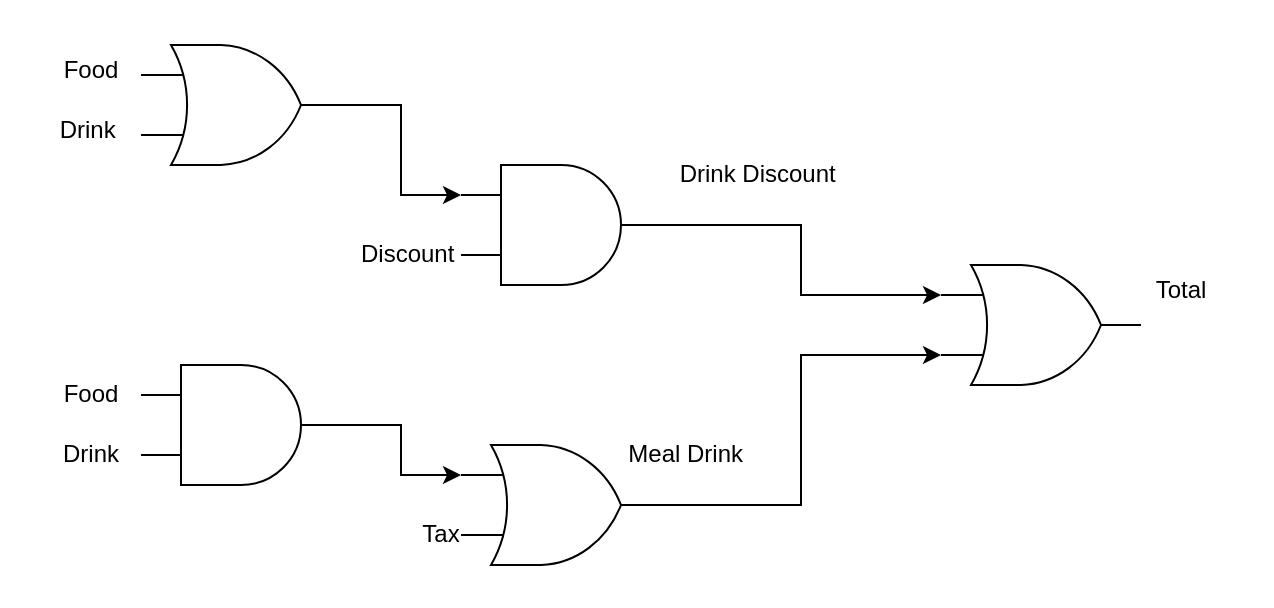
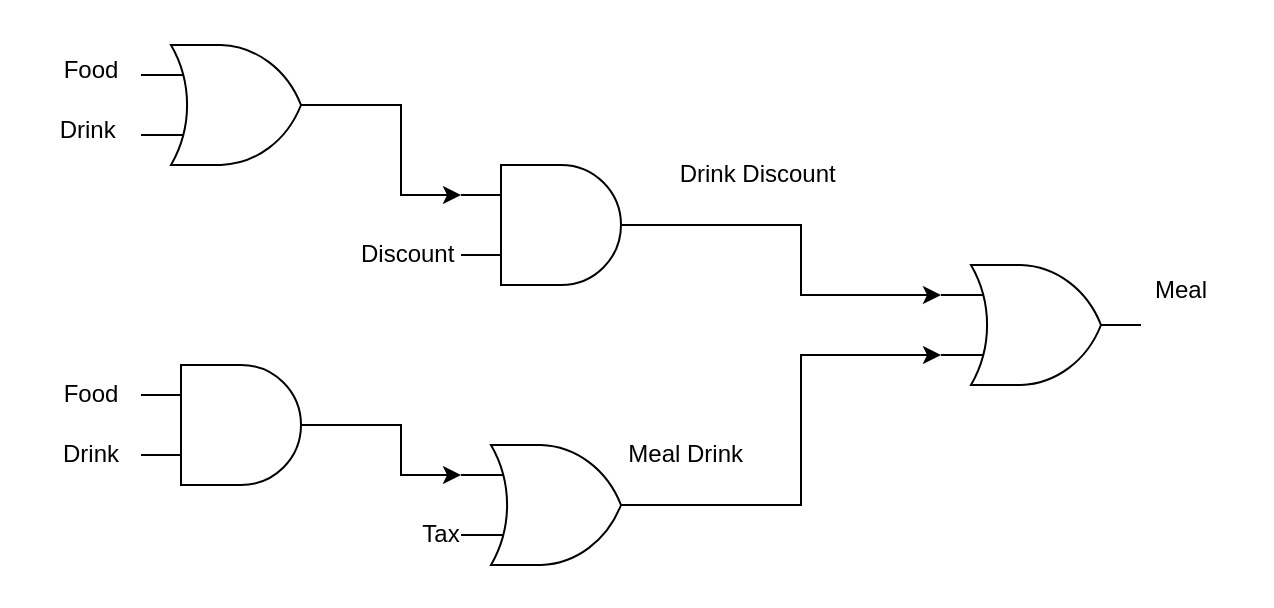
- <mxCell id="19" value="Total" style="text;html=1;align=center;verticalAlign=middle;resizable=0;points=[];autosize=1;strokeColor=none;fillColor=none;" vertex="1" parent="1"><mxGeometry x="565" y="130" width="50" height="30" as="geometry" /></mxCell>
+ <mxCell id="19" value="Meal" style="text;html=1;align=center;verticalAlign=middle;resizable=0;points=[];autosize=1;strokeColor=none;fillColor=none;" vertex="1" parent="1"><mxGeometry x="565" y="130" width="50" height="30" as="geometry" /></mxCell>
